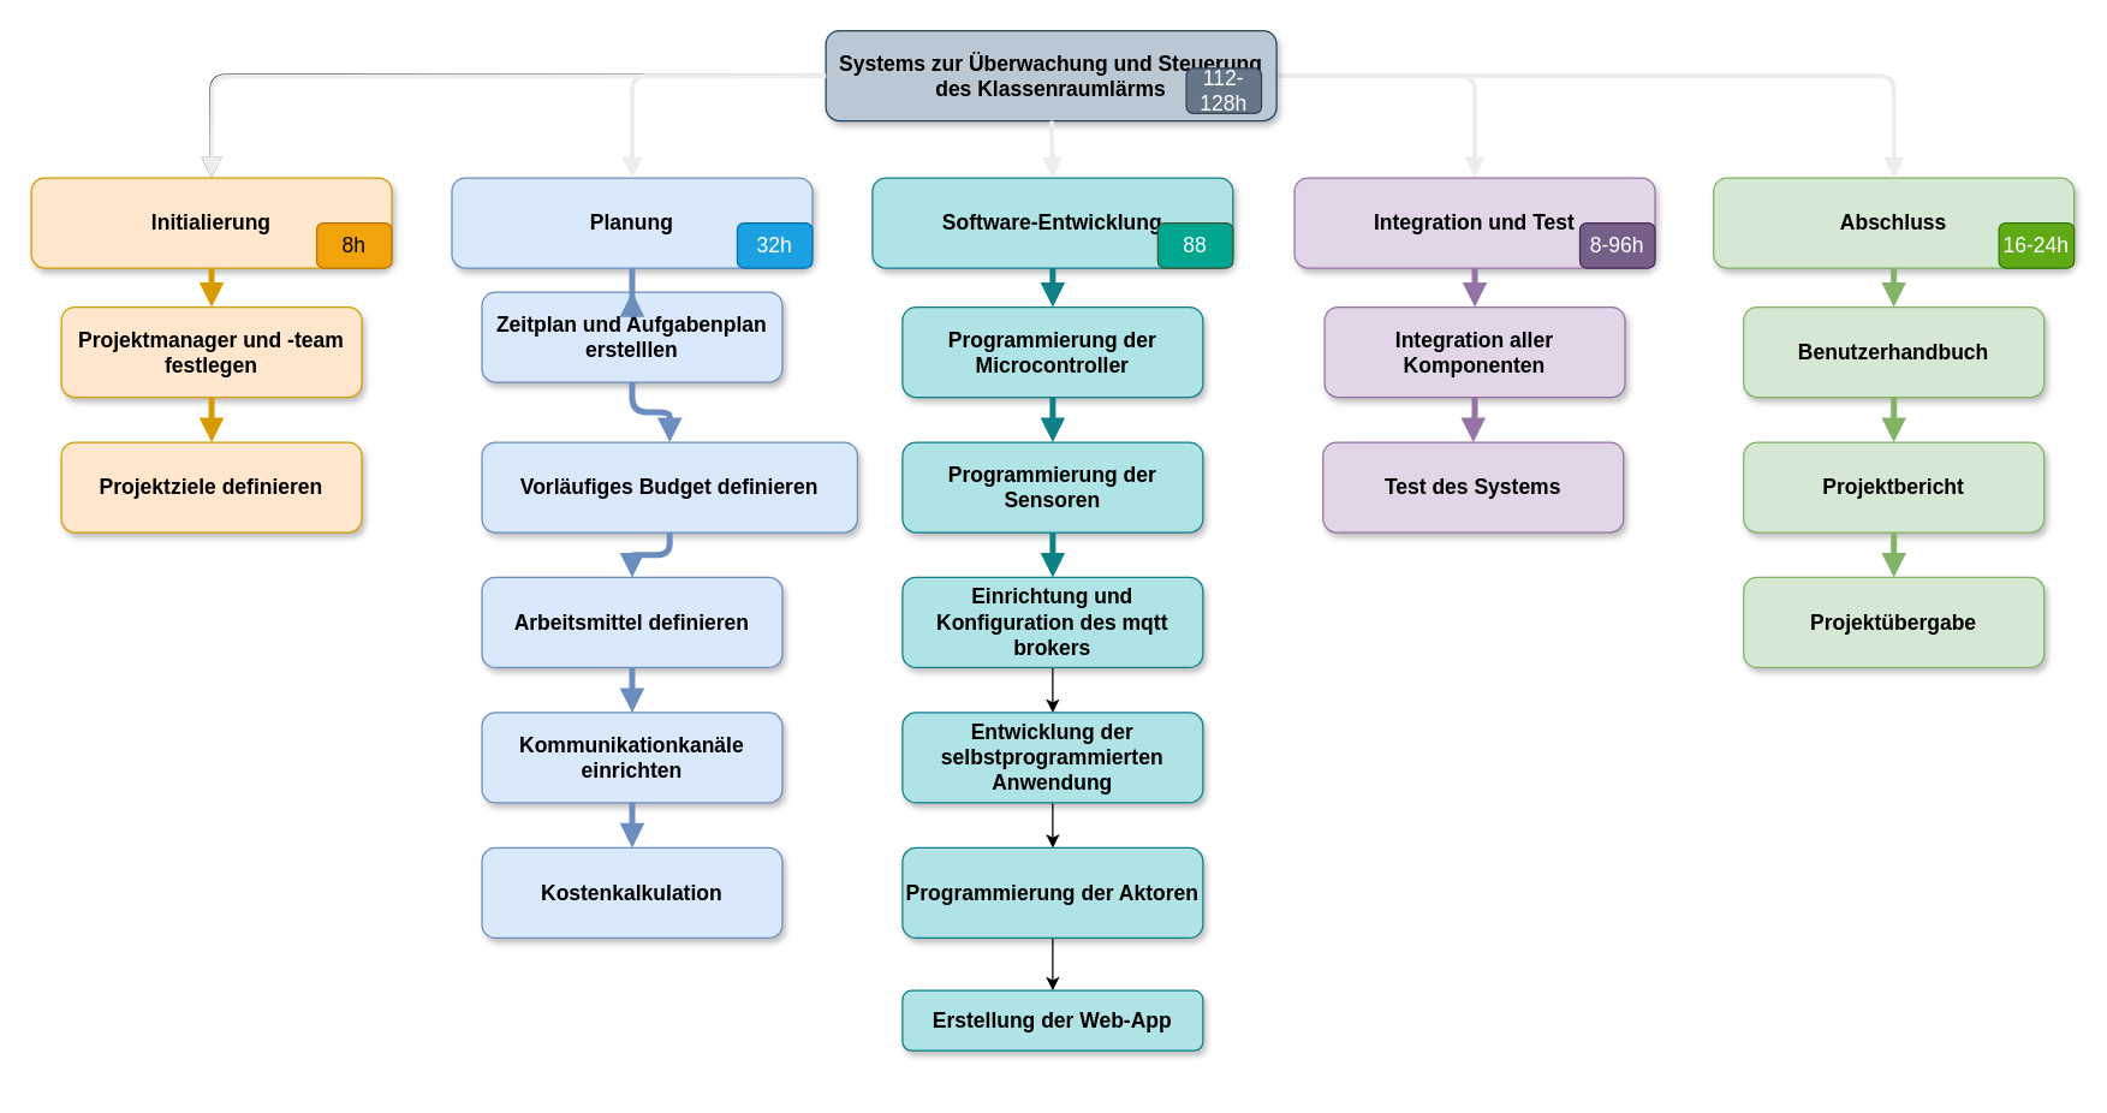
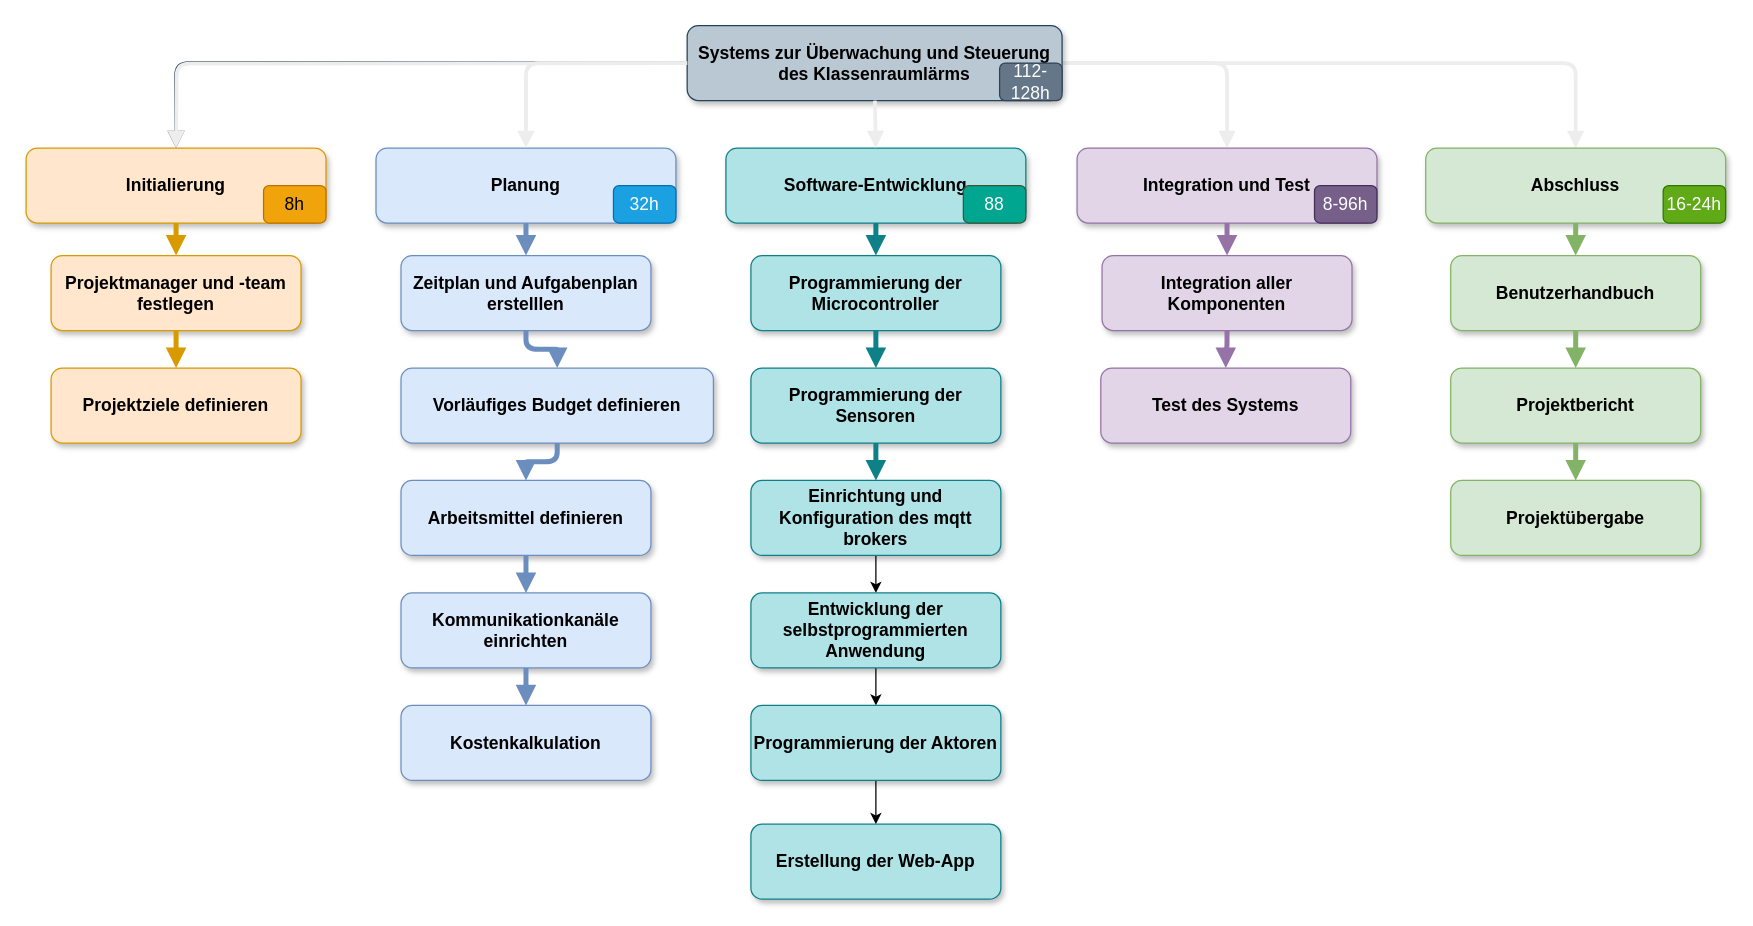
- <mxCell id="49" value="112-128h" style="rounded=1;whiteSpace=wrap;html=1;fontSize=14;fillColor=#647687;strokeColor=#314354;fontColor=#ffffff;" vertex="1" parent="1"><mxGeometry x="789" y="45" width="50" height="30" as="geometry" /></mxCell>
+ <mxCell id="49" value="112-128h" style="rounded=1;whiteSpace=wrap;html=1;fontSize=14;fillColor=#647687;strokeColor=#314354;fontColor=#ffffff;" vertex="1" parent="1"><mxGeometry x="799" y="50" width="50" height="30" as="geometry" /></mxCell>
- <mxCell id="5" value="Zeitplan und Aufgabenplan erstelllen" style="rounded=1;fillColor=#dae8fc;strokeColor=#6c8ebf;shadow=1;fontStyle=1;fontSize=14;whiteSpace=wrap;" vertex="1" parent="1"><mxGeometry x="320" y="194" width="200" height="60" as="geometry" /></mxCell>
+ <mxCell id="5" value="Zeitplan und Aufgabenplan erstelllen" style="rounded=1;fillColor=#dae8fc;strokeColor=#6c8ebf;shadow=1;fontStyle=1;fontSize=14;whiteSpace=wrap;" vertex="1" parent="1"><mxGeometry x="320" y="204" width="200" height="60" as="geometry" /></mxCell>
- <mxCell id="55" value="Erstellung der Web-App" style="rounded=1;fillColor=#b0e3e6;strokeColor=#0e8088;shadow=1;fontStyle=1;fontSize=14;whiteSpace=wrap;" vertex="1" parent="1"><mxGeometry x="600" y="659" width="200" height="40" as="geometry" /></mxCell>
+ <mxCell id="55" value="Erstellung der Web-App" style="rounded=1;fillColor=#b0e3e6;strokeColor=#0e8088;shadow=1;fontStyle=1;fontSize=14;whiteSpace=wrap;" vertex="1" parent="1"><mxGeometry x="600" y="659" width="200" height="60" as="geometry" /></mxCell>
